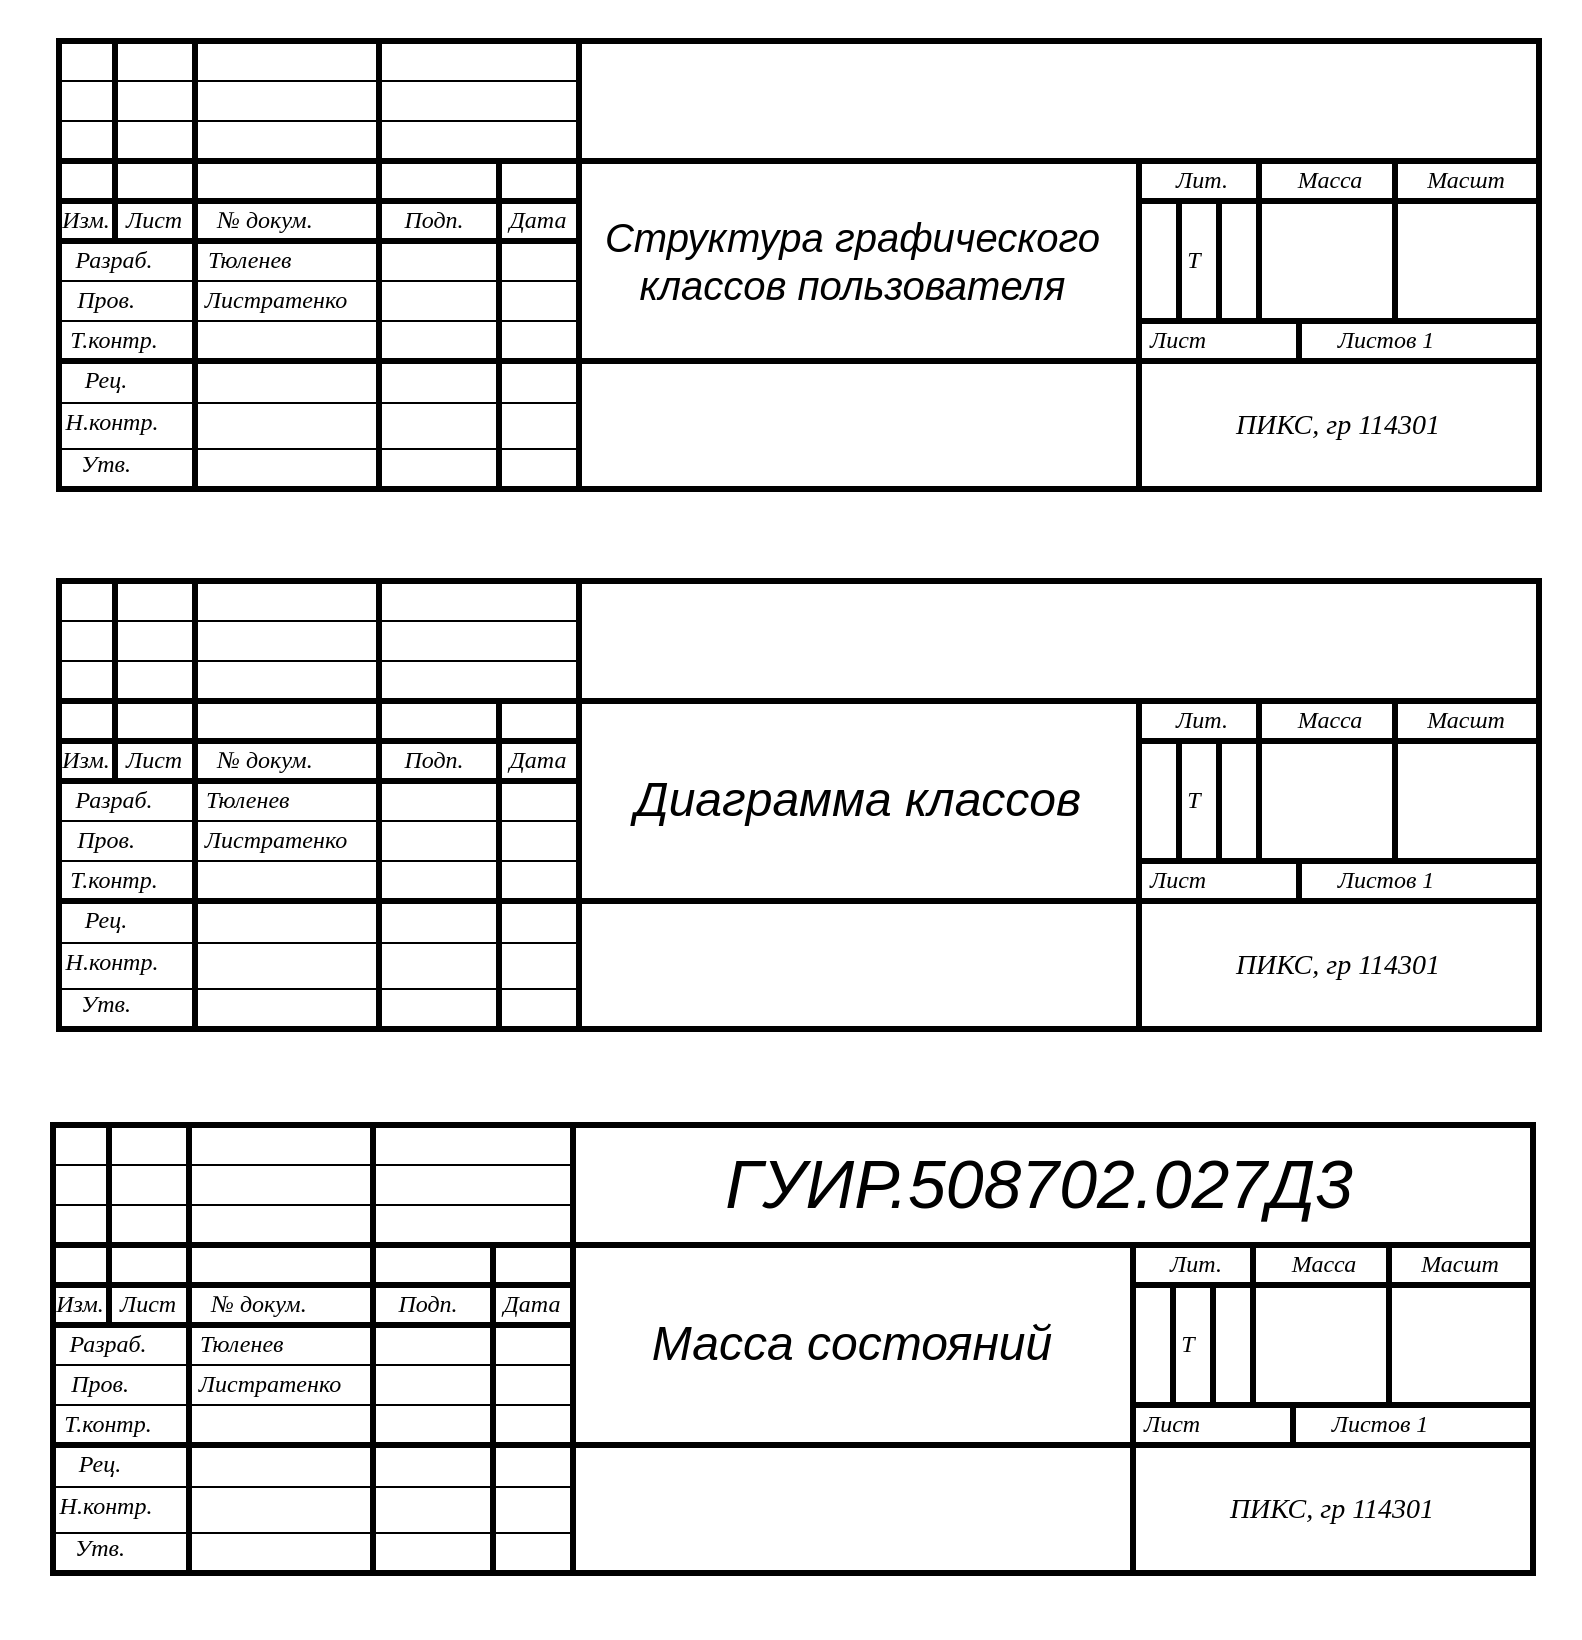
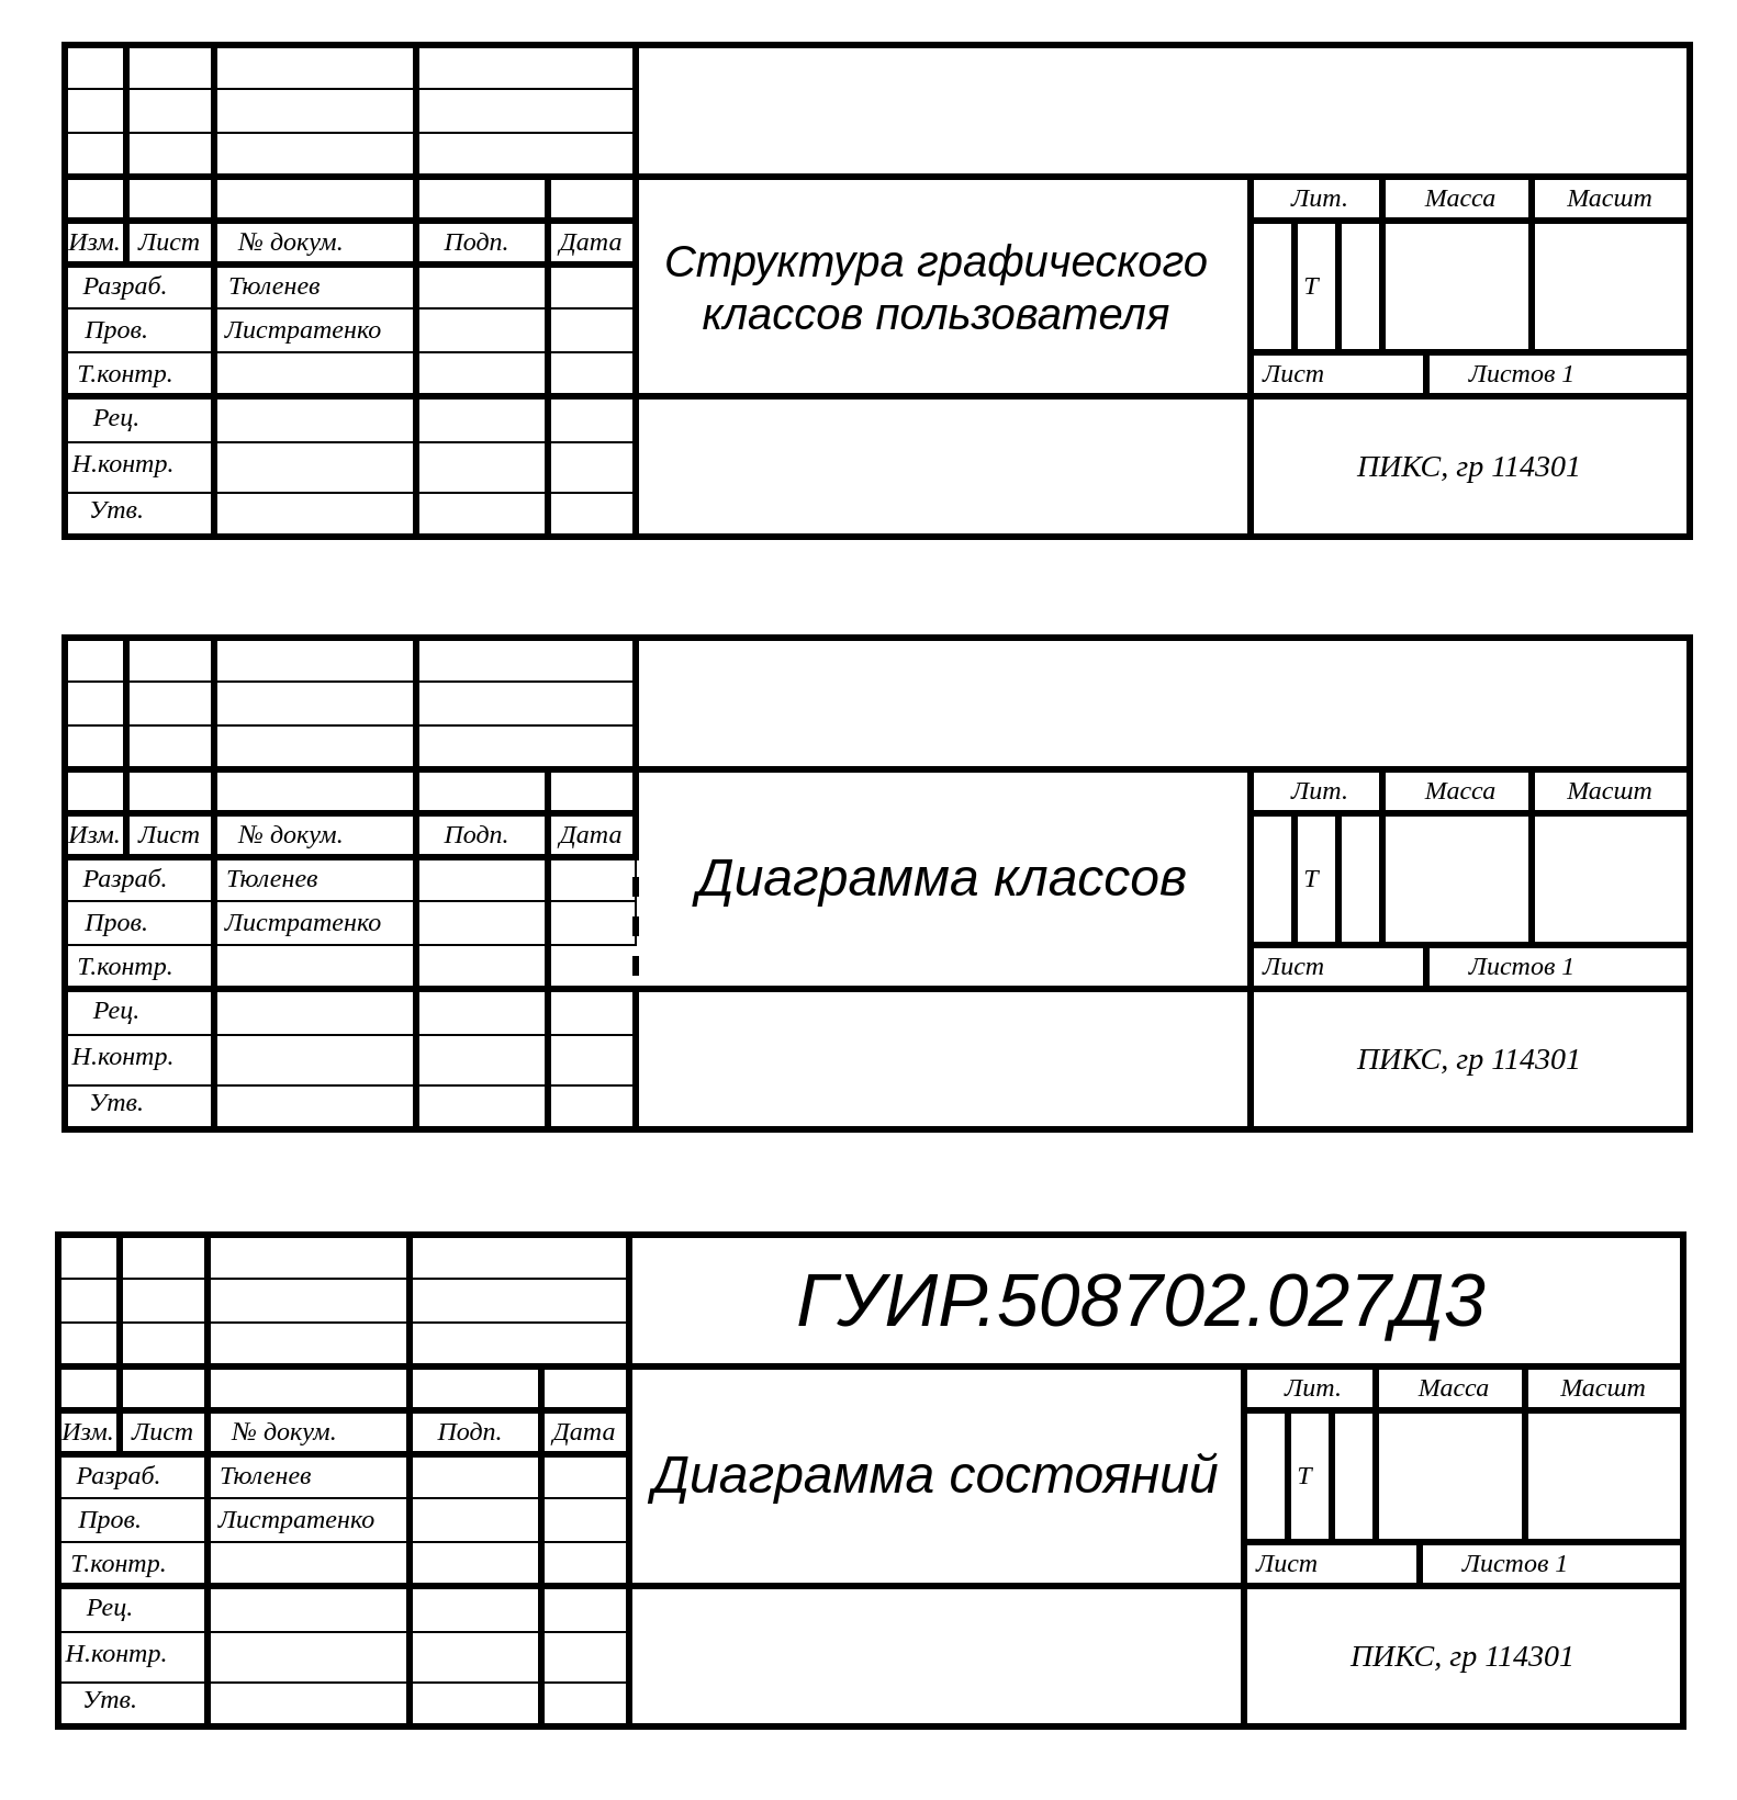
- <mxCell id="71" value="&lt;font size=&quot;1&quot; style=&quot;&quot;&gt;&lt;i style=&quot;font-size: 24px;&quot;&gt;Диаграмма классов&lt;/i&gt;&lt;/font&gt;" style="rounded=0;whiteSpace=wrap;html=1;fillColor=none;strokeWidth=3;" parent="1" vertex="1"><mxGeometry x="289" y="350" width="280" height="100" as="geometry" /></mxCell>
+ <mxCell id="71" value="&lt;font size=&quot;1&quot; style=&quot;&quot;&gt;&lt;i style=&quot;font-size: 24px;&quot;&gt;Диаграмма классов&lt;/i&gt;&lt;/font&gt;" style="rounded=0;whiteSpace=wrap;html=1;fillColor=none;strokeWidth=3;dashed=1;" parent="1" vertex="1"><mxGeometry x="289" y="350" width="280" height="100" as="geometry" /></mxCell>
- <mxCell id="27" value="&lt;font size=&quot;1&quot; style=&quot;&quot;&gt;&lt;i style=&quot;font-size: 24px;&quot;&gt;Масса состояний&lt;/i&gt;&lt;/font&gt;" style="rounded=0;whiteSpace=wrap;html=1;fillColor=none;strokeWidth=3;" parent="1" vertex="1"><mxGeometry x="286" y="622" width="280" height="100" as="geometry" /></mxCell>
+ <mxCell id="27" value="&lt;font size=&quot;1&quot; style=&quot;&quot;&gt;&lt;i style=&quot;font-size: 24px;&quot;&gt;Диаграмма состояний&lt;/i&gt;&lt;/font&gt;" style="rounded=0;whiteSpace=wrap;html=1;fillColor=none;strokeWidth=3;" parent="1" vertex="1"><mxGeometry x="286" y="622" width="280" height="100" as="geometry" /></mxCell>
